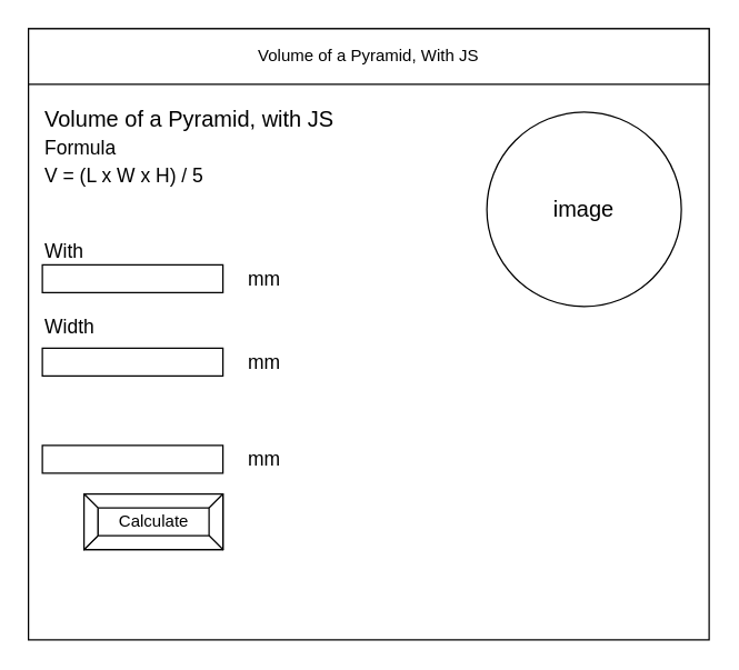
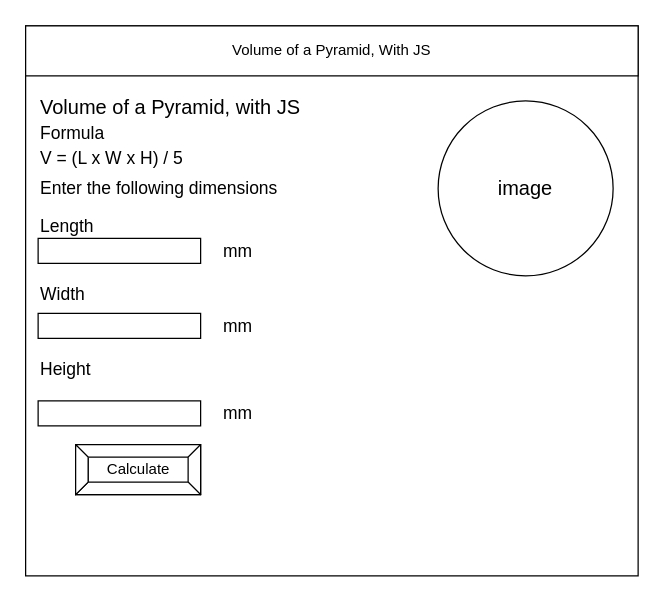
+ <mxCell id="8" value="Enter the following dimensions" style="text;html=1;strokeColor=none;fillColor=none;align=left;verticalAlign=middle;whiteSpace=wrap;rounded=0;fontSize=14;" parent="1" vertex="1"><mxGeometry x="30" y="135" width="230" height="30" as="geometry" /></mxCell>
- <mxCell id="9" value="With" style="text;html=1;strokeColor=none;fillColor=none;align=left;verticalAlign=middle;whiteSpace=wrap;rounded=0;fontSize=14;" parent="1" vertex="1"><mxGeometry x="30" y="165" width="200" height="30" as="geometry" /></mxCell>
+ <mxCell id="9" value="Length" style="text;html=1;strokeColor=none;fillColor=none;align=left;verticalAlign=middle;whiteSpace=wrap;rounded=0;fontSize=14;" parent="1" vertex="1"><mxGeometry x="30" y="165" width="200" height="30" as="geometry" /></mxCell>
+ <mxCell id="11" value="Height" style="text;html=1;strokeColor=none;fillColor=none;align=left;verticalAlign=middle;whiteSpace=wrap;rounded=0;fontSize=14;" parent="1" vertex="1"><mxGeometry x="30" y="280" width="200" height="30" as="geometry" /></mxCell>
